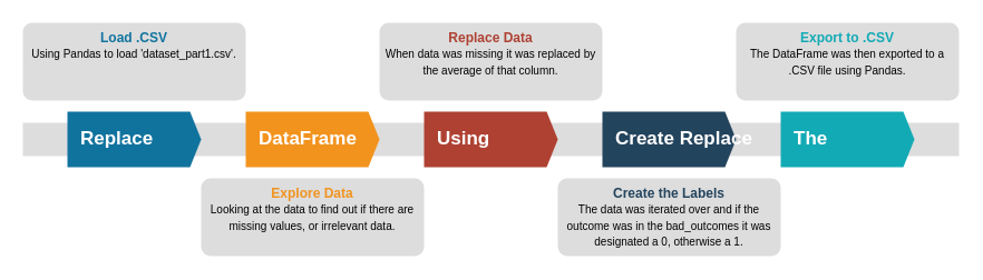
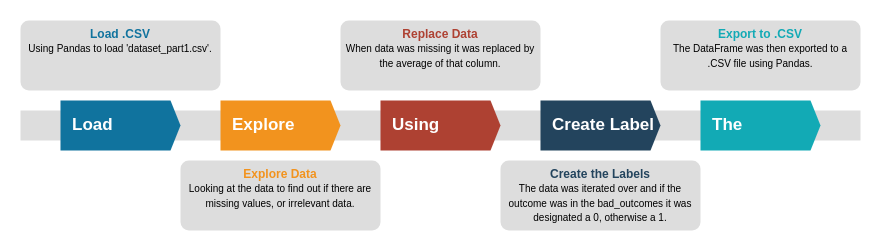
- <mxCell id="3" value="Replace" style="shape=mxgraph.infographic.ribbonSimple;notch1=0;notch2=10;notch=0;html=1;fillColor=#10739E;strokeColor=none;shadow=0;fontSize=17;fontColor=#FFFFFF;align=left;spacingLeft=10;fontStyle=1;" vertex="1" parent="1"><mxGeometry y="100" width="120" height="50" as="geometry" x="60" /></mxCell>
+ <mxCell id="3" value="Load" style="shape=mxgraph.infographic.ribbonSimple;notch1=0;notch2=10;notch=0;html=1;fillColor=#10739E;strokeColor=none;shadow=0;fontSize=17;fontColor=#FFFFFF;align=left;spacingLeft=10;fontStyle=1;" vertex="1" parent="1"><mxGeometry y="100" width="120" height="50" as="geometry" x="60" /></mxCell>
- <mxCell id="4" value="DataFrame" style="shape=mxgraph.infographic.ribbonSimple;notch1=0;notch2=10;notch=0;html=1;fillColor=#F2931E;strokeColor=none;shadow=0;fontSize=17;fontColor=#FFFFFF;align=left;spacingLeft=10;fontStyle=1;" vertex="1" parent="1"><mxGeometry x="220" y="100" width="120" height="50" as="geometry" /></mxCell>
+ <mxCell id="4" value="Explore" style="shape=mxgraph.infographic.ribbonSimple;notch1=0;notch2=10;notch=0;html=1;fillColor=#F2931E;strokeColor=none;shadow=0;fontSize=17;fontColor=#FFFFFF;align=left;spacingLeft=10;fontStyle=1;" vertex="1" parent="1"><mxGeometry x="220" y="100" width="120" height="50" as="geometry" /></mxCell>
- <mxCell id="6" value="Create Replace" style="shape=mxgraph.infographic.ribbonSimple;notch1=0;notch2=10;notch=0;html=1;fillColor=#23445D;strokeColor=none;shadow=0;fontSize=17;fontColor=#FFFFFF;align=left;spacingLeft=10;fontStyle=1;" vertex="1" parent="1"><mxGeometry x="540" y="100" width="120" height="50" as="geometry" /></mxCell>
+ <mxCell id="6" value="Create Label" style="shape=mxgraph.infographic.ribbonSimple;notch1=0;notch2=10;notch=0;html=1;fillColor=#23445D;strokeColor=none;shadow=0;fontSize=17;fontColor=#FFFFFF;align=left;spacingLeft=10;fontStyle=1;" vertex="1" parent="1"><mxGeometry x="540" y="100" width="120" height="50" as="geometry" /></mxCell>
